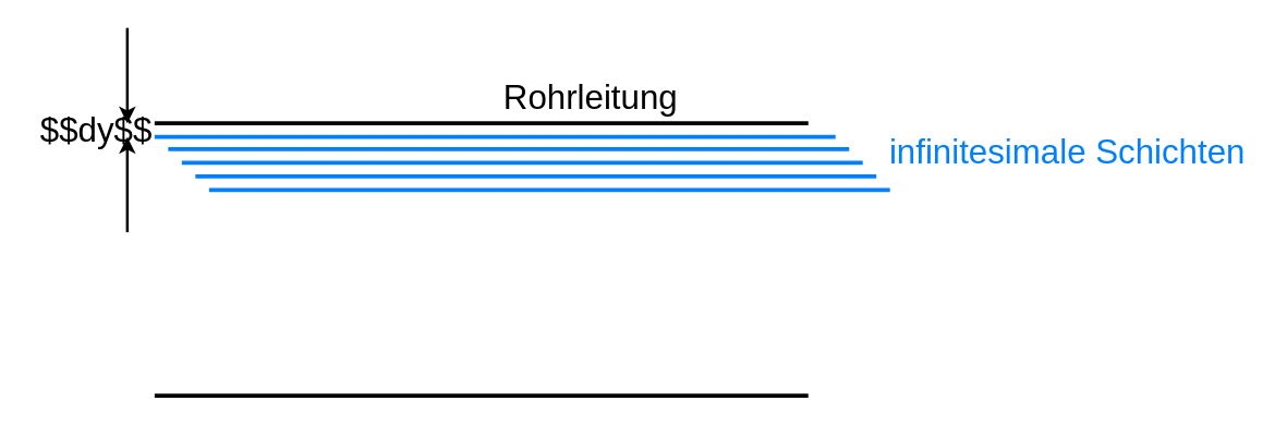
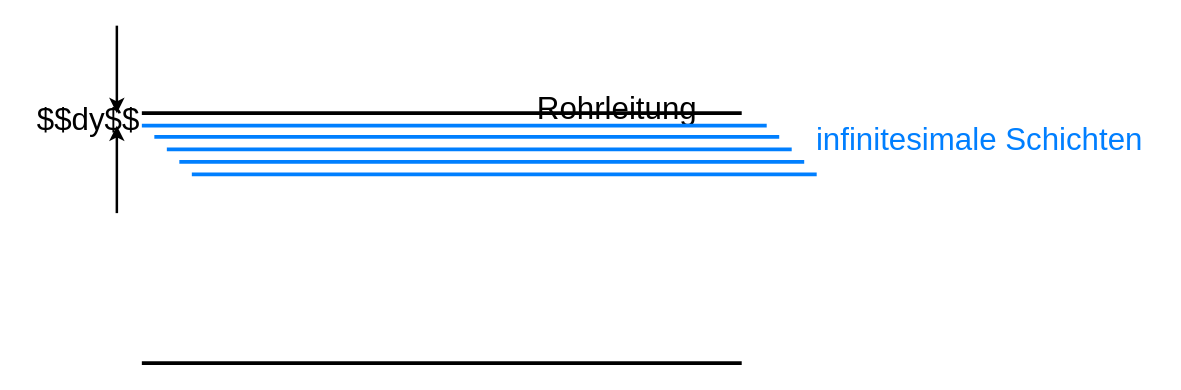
- <mxCell id="4" value="Rohrleitung" style="text;html=1;resizable=0;autosize=1;align=center;verticalAlign=middle;points=[];fillColor=none;strokeColor=none;rounded=0;fontSize=25;" vertex="1" parent="1"><mxGeometry x="363" y="50" width="140" height="40" as="geometry" /></mxCell>
+ <mxCell id="4" value="Rohrleitung" style="text;html=1;resizable=0;autosize=1;align=center;verticalAlign=middle;points=[];fillColor=none;strokeColor=none;rounded=0;fontSize=25;" vertex="1" parent="1"><mxGeometry x="423" y="65" width="140" height="40" as="geometry" /></mxCell>
